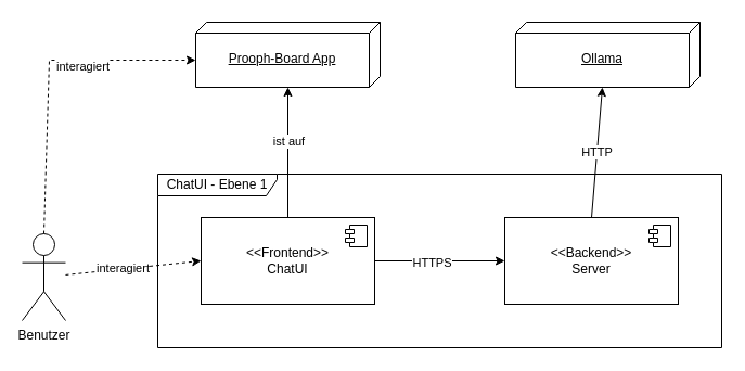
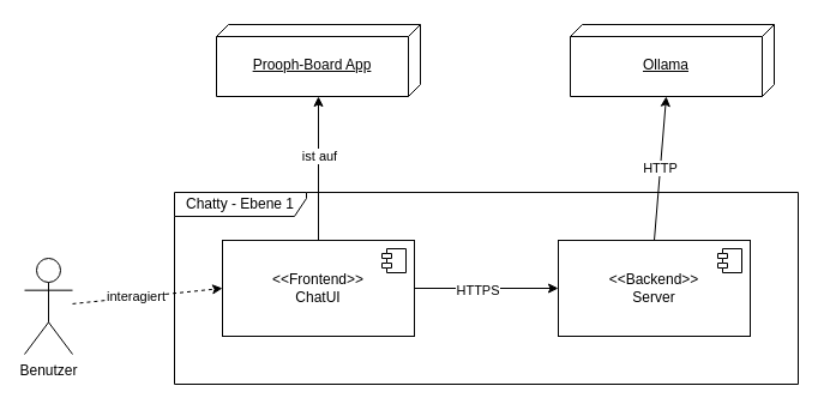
- <mxCell id="5" value="" style="endArrow=classic;html=1;rounded=0;dashed=1;exitX=0.5;exitY=0;exitDx=0;exitDy=0;exitPerimeter=0;entryX=0;entryY=0;entryDx=35;entryDy=170;entryPerimeter=0;" edge="1" parent="1" source="2" target="7"><mxGeometry width="50" height="50" relative="1" as="geometry"><mxPoint x="25" y="120" as="sourcePoint" /><mxPoint x="155" y="65" as="targetPoint" /><Array as="points"><mxPoint x="45" y="55" /></Array></mxGeometry></mxCell>
- <mxCell id="6" value="interagiert" style="edgeLabel;html=1;align=center;verticalAlign=middle;resizable=0;points=[];" vertex="1" connectable="0" parent="5"><mxGeometry relative="1" as="geometry"><mxPoint x="31" y="-7" as="offset" /></mxGeometry></mxCell>
- <mxCell id="18" value="ChatUI - Ebene 1" style="shape=umlFrame;whiteSpace=wrap;html=1;pointerEvents=0;width=110;height=20;container=0;" vertex="1" parent="1"><mxGeometry x="145" y="160" width="520" height="160" as="geometry" /></mxCell>
+ <mxCell id="18" value="Chatty - Ebene 1" style="shape=umlFrame;whiteSpace=wrap;html=1;pointerEvents=0;width=110;height=20;container=0;" vertex="1" parent="1"><mxGeometry x="145" y="160" width="520" height="160" as="geometry" /></mxCell>
